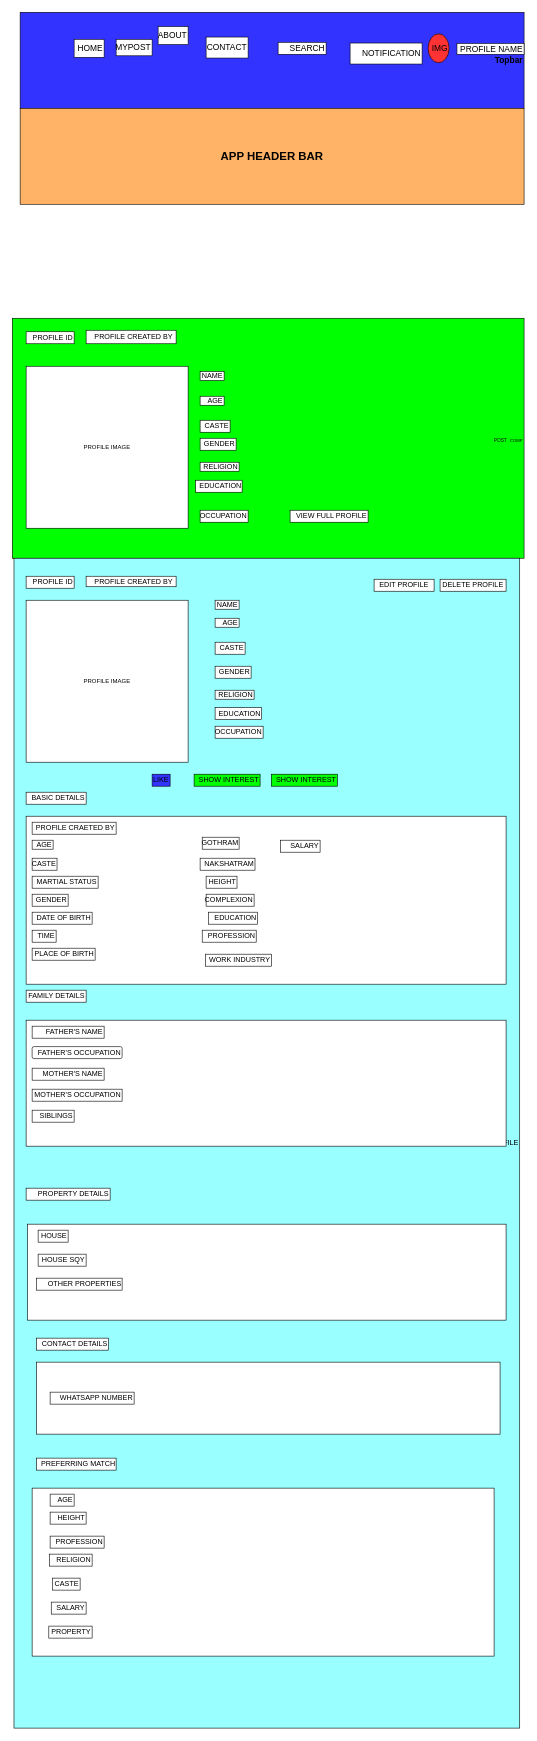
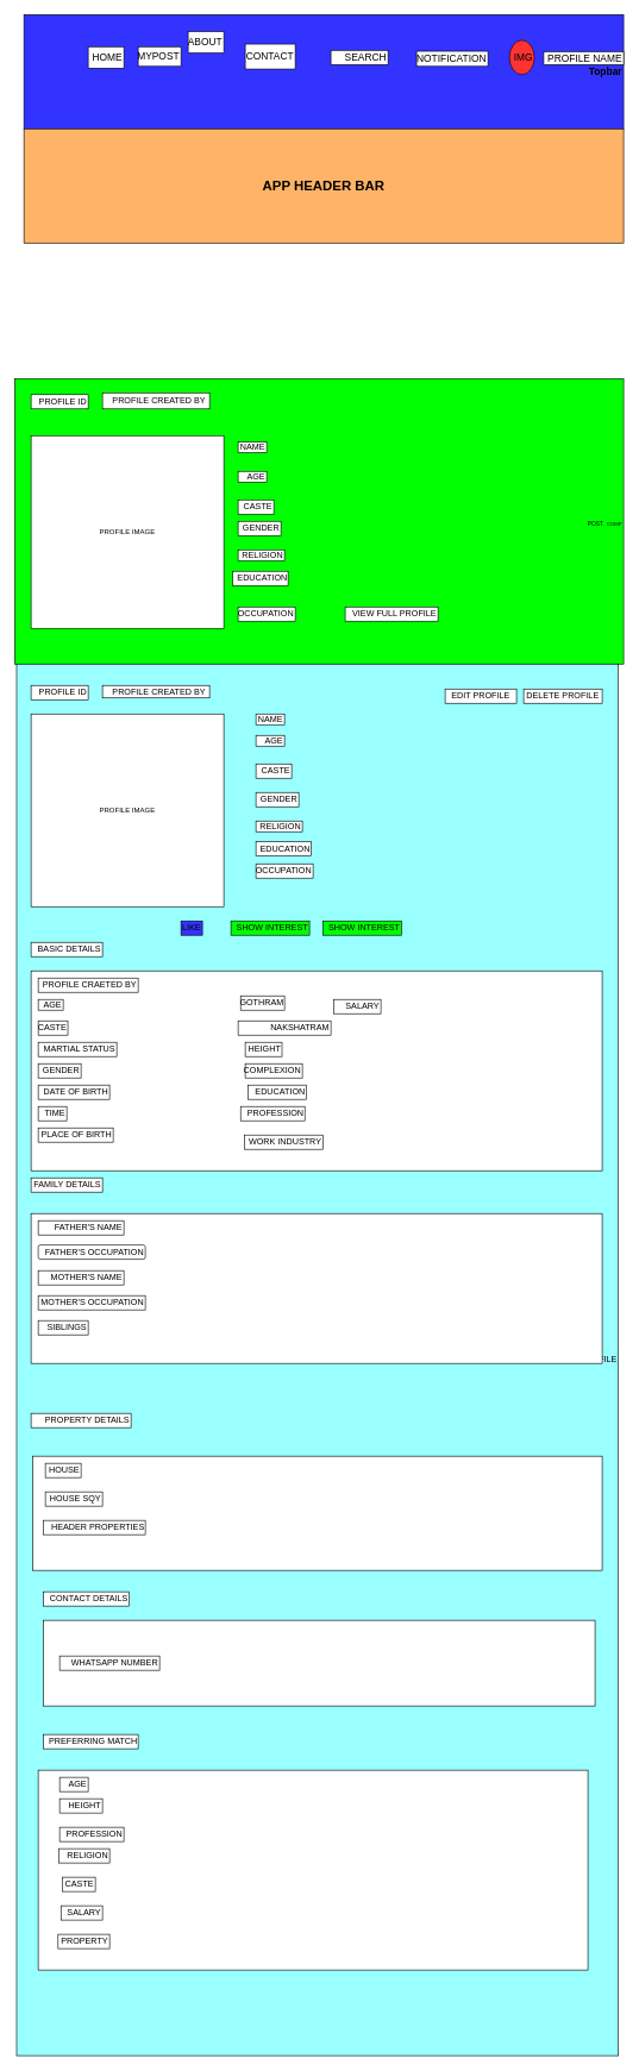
- <mxCell id="8" value="NOTIFICATION" style="rounded=0;whiteSpace=wrap;html=1;fontSize=14;align=right;" vertex="1" parent="1"><mxGeometry x="583" y="71.25" width="120" height="35" as="geometry" /></mxCell>
+ <mxCell id="8" value="NOTIFICATION" style="rounded=0;whiteSpace=wrap;html=1;fontSize=14;align=right;" vertex="1" parent="1"><mxGeometry x="583" y="71.25" width="100" height="21.25" as="geometry" /></mxCell>
- <mxCell id="46" value="&lt;font style=&quot;font-size: 12px&quot;&gt;NAKSHATRAM&lt;/font&gt;" style="rounded=0;whiteSpace=wrap;html=1;fontSize=7;align=right;" vertex="1" parent="1"><mxGeometry x="333" y="1430" width="91.5" height="20" as="geometry" /></mxCell>
+ <mxCell id="46" value="&lt;font style=&quot;font-size: 12px&quot;&gt;NAKSHATRAM&lt;/font&gt;" style="rounded=0;whiteSpace=wrap;html=1;fontSize=7;align=right;" vertex="1" parent="1"><mxGeometry x="333" y="1430" width="130" height="20" as="geometry" /></mxCell>
- <mxCell id="64" value="OTHER PROPERTIES" style="rounded=0;whiteSpace=wrap;html=1;fontSize=12;align=right;" vertex="1" parent="1"><mxGeometry x="60.5" y="2130" width="142.5" height="20" as="geometry" /></mxCell>
+ <mxCell id="64" value="HEADER PROPERTIES" style="rounded=0;whiteSpace=wrap;html=1;fontSize=12;align=right;" vertex="1" parent="1"><mxGeometry x="60.5" y="2130" width="142.5" height="20" as="geometry" /></mxCell>
